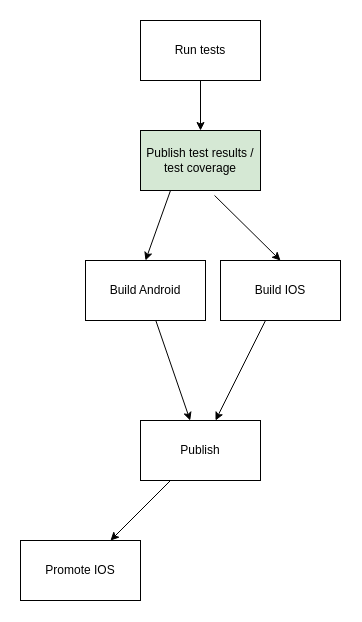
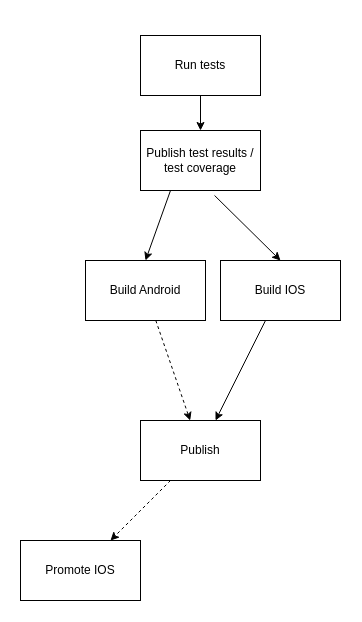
- <mxCell id="5" value="Run tests" style="rounded=0;whiteSpace=wrap;html=1;" vertex="1" parent="1"><mxGeometry x="140" y="20" width="120" height="60" as="geometry" /></mxCell>
+ <mxCell id="5" value="Run tests" style="rounded=0;whiteSpace=wrap;html=1;" vertex="1" parent="1"><mxGeometry x="140" y="35" width="120" height="60" as="geometry" /></mxCell>
- <mxCell id="13" value="Publish test results / test coverage" style="rounded=0;whiteSpace=wrap;html=1;fillColor=#d5e8d4;" vertex="1" parent="1"><mxGeometry x="140" y="130" width="120" height="60" as="geometry" /></mxCell>
+ <mxCell id="13" value="Publish test results / test coverage" style="rounded=0;whiteSpace=wrap;html=1;" vertex="1" parent="1"><mxGeometry x="140" y="130" width="120" height="60" as="geometry" /></mxCell>
- <mxCell id="6" style="edgeStyle=none;html=1;" edge="1" parent="1" source="7" target="9"><mxGeometry relative="1" as="geometry" /></mxCell>
+ <mxCell id="6" style="edgeStyle=none;html=1;dashed=1;" edge="1" parent="1" source="7" target="9"><mxGeometry relative="1" as="geometry" /></mxCell>
- <mxCell id="8" style="edgeStyle=none;html=1;" edge="1" parent="1" source="9" target="12"><mxGeometry relative="1" as="geometry" /></mxCell>
+ <mxCell id="8" style="edgeStyle=none;html=1;dashed=1;" edge="1" parent="1" source="9" target="12"><mxGeometry relative="1" as="geometry" /></mxCell>
